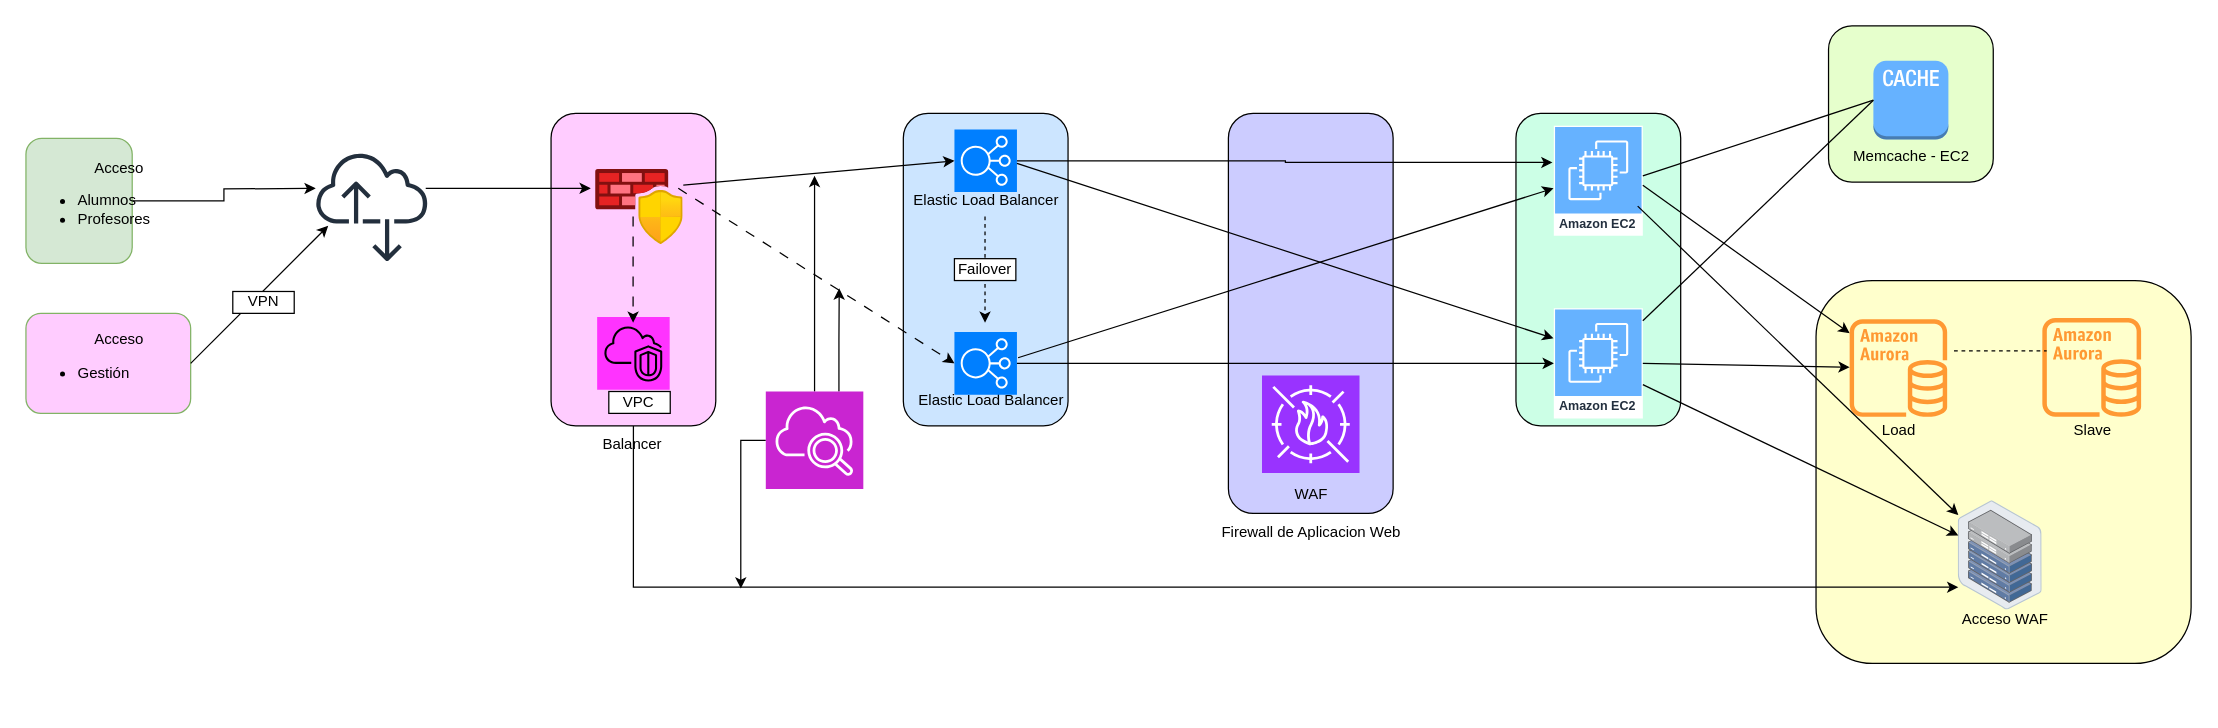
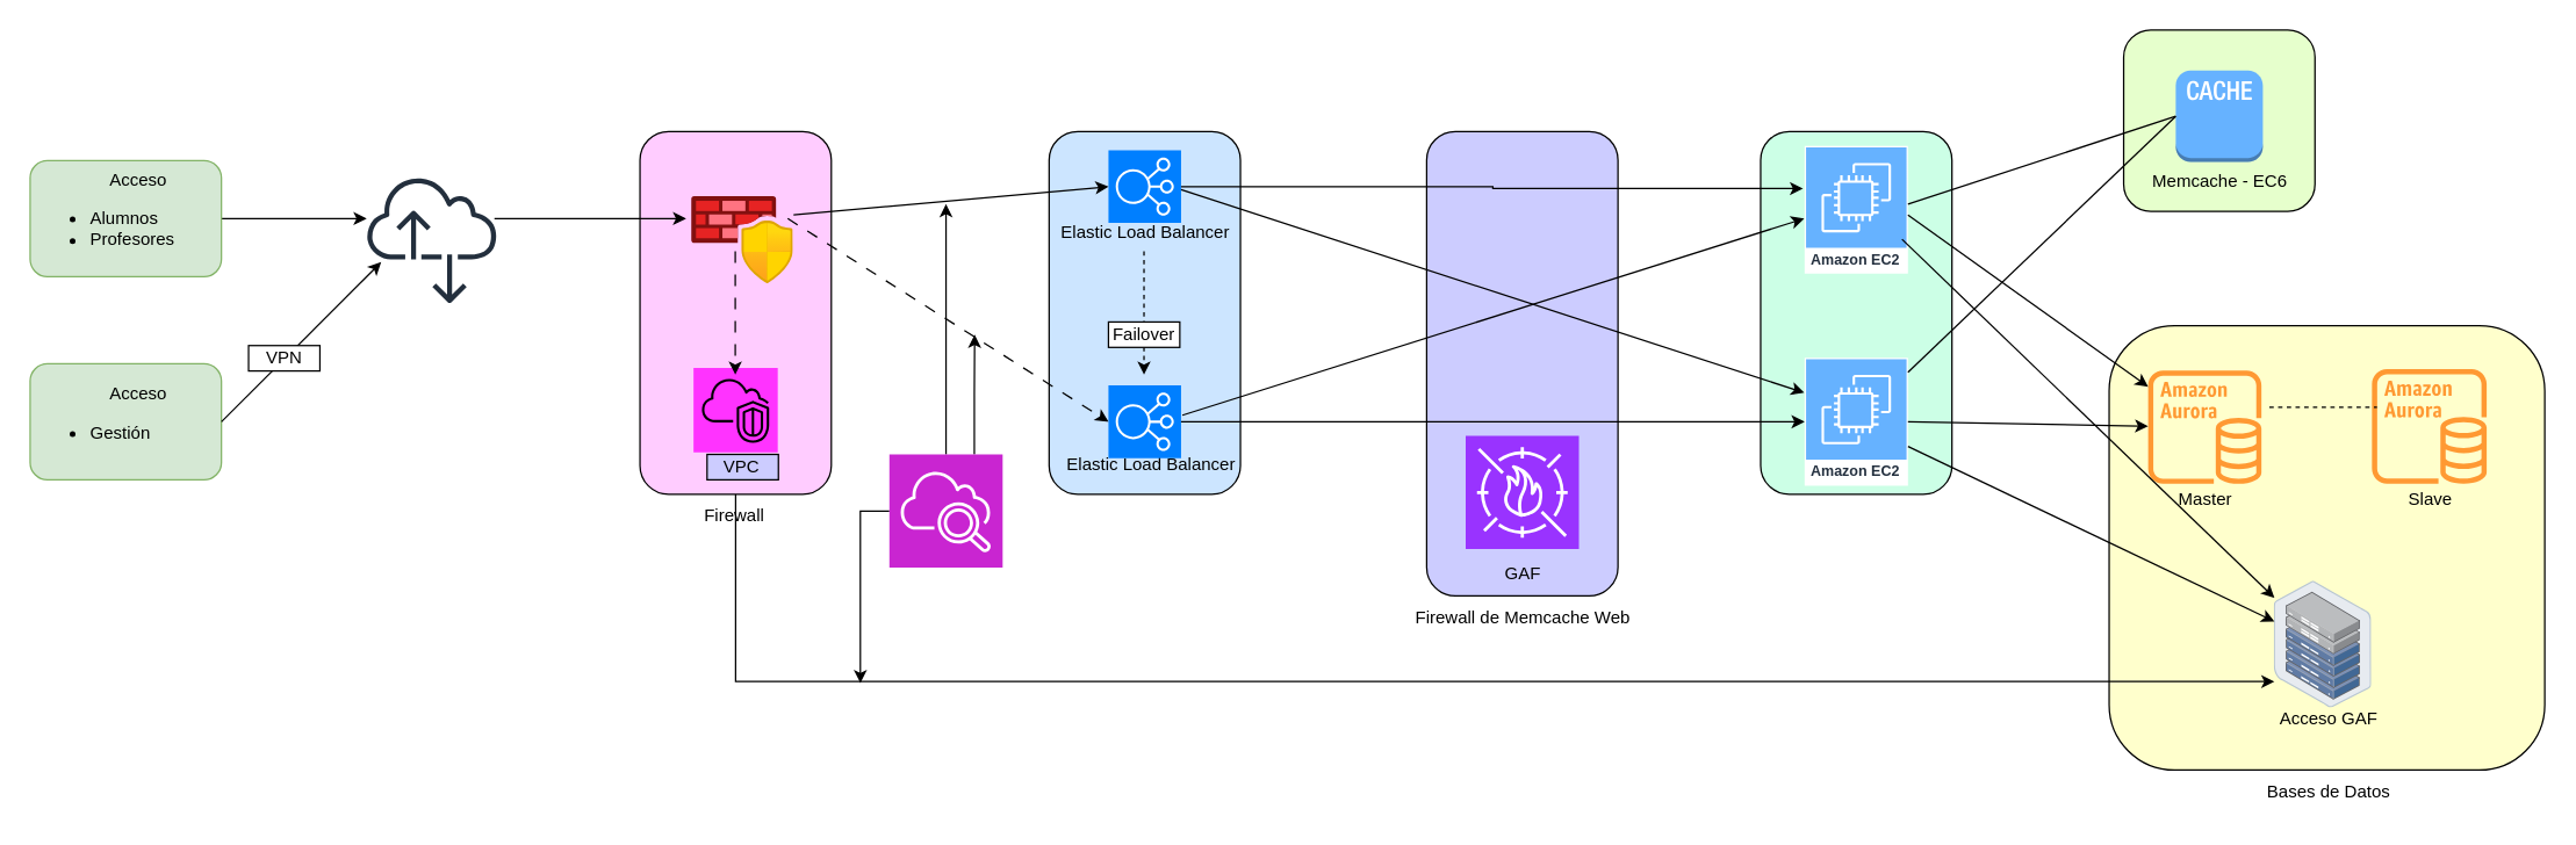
- <mxCell id="37" value="Memcache - EC2" style="text;html=1;align=center;verticalAlign=middle;resizable=0;points=[];autosize=1;strokeColor=none;fillColor=none;" vertex="1" parent="1"><mxGeometry x="1467.88" y="110" width="120" height="30" as="geometry" /></mxCell>
+ <mxCell id="37" value="Memcache - EC6" style="text;html=1;align=center;verticalAlign=middle;resizable=0;points=[];autosize=1;strokeColor=none;fillColor=none;" vertex="1" parent="1"><mxGeometry x="1467.88" y="110" width="120" height="30" as="geometry" /></mxCell>
- <mxCell id="8" value="&lt;div style=&quot;text-align: justify;&quot;&gt;&lt;span style=&quot;background-color: initial;&quot;&gt;&lt;span style=&quot;white-space: pre;&quot;&gt;&#09;&lt;/span&gt;&lt;span style=&quot;white-space: pre;&quot;&gt;&#09;&lt;/span&gt;Acceso&lt;/span&gt;&lt;/div&gt;&lt;ul&gt;&lt;li style=&quot;text-align: justify;&quot;&gt;&lt;span style=&quot;background-color: initial;&quot;&gt;Alumnos&lt;/span&gt;&lt;/li&gt;&lt;li style=&quot;text-align: justify;&quot;&gt;Profesores&lt;/li&gt;&lt;/ul&gt;" style="rounded=1;whiteSpace=wrap;html=1;align=left;fillColor=#d5e8d4;strokeColor=#82b366;" vertex="1" parent="1"><mxGeometry x="20.25" y="110" width="85" height="100" as="geometry" /></mxCell>
+ <mxCell id="8" value="&lt;div style=&quot;text-align: justify;&quot;&gt;&lt;span style=&quot;background-color: initial;&quot;&gt;&lt;span style=&quot;white-space: pre;&quot;&gt;&#09;&lt;/span&gt;&lt;span style=&quot;white-space: pre;&quot;&gt;&#09;&lt;/span&gt;Acceso&lt;/span&gt;&lt;/div&gt;&lt;ul&gt;&lt;li style=&quot;text-align: justify;&quot;&gt;&lt;span style=&quot;background-color: initial;&quot;&gt;Alumnos&lt;/span&gt;&lt;/li&gt;&lt;li style=&quot;text-align: justify;&quot;&gt;Profesores&lt;/li&gt;&lt;/ul&gt;" style="rounded=1;whiteSpace=wrap;html=1;align=left;fillColor=#d5e8d4;strokeColor=#82b366;" vertex="1" parent="1"><mxGeometry x="20.25" y="110" width="131.75" height="80" as="geometry" /></mxCell>
- <mxCell id="25" value="Failover" style="rounded=0;whiteSpace=wrap;html=1;" vertex="1" parent="1"><mxGeometry x="762.87" y="206.25" width="49.13" height="17.5" as="geometry" /></mxCell>
+ <mxCell id="25" value="Failover" style="rounded=0;whiteSpace=wrap;html=1;" vertex="1" parent="1"><mxGeometry x="762.87" y="221.25" width="49.13" height="17.5" as="geometry" /></mxCell>
- <mxCell id="26" value="VPN" style="rounded=0;whiteSpace=wrap;html=1;" vertex="1" parent="1"><mxGeometry x="185.69" y="232.5" width="49.13" height="17.5" as="geometry" /></mxCell>
+ <mxCell id="26" value="VPN" style="rounded=0;whiteSpace=wrap;html=1;" vertex="1" parent="1"><mxGeometry x="170.69" y="237.5" width="49.13" height="17.5" as="geometry" /></mxCell>
- <mxCell id="10" value="&lt;div style=&quot;text-align: justify;&quot;&gt;&lt;span style=&quot;background-color: initial;&quot;&gt;&lt;span style=&quot;white-space: pre;&quot;&gt;&#09;&lt;/span&gt;&lt;span style=&quot;white-space: pre;&quot;&gt;&#09;&lt;/span&gt;Acceso&lt;/span&gt;&lt;/div&gt;&lt;ul&gt;&lt;li style=&quot;text-align: justify;&quot;&gt;Gestión&lt;/li&gt;&lt;/ul&gt;" style="rounded=1;whiteSpace=wrap;html=1;align=left;fillColor=#ffccff;strokeColor=#82b366;" vertex="1" parent="1"><mxGeometry x="20.25" y="250" width="131.75" height="80" as="geometry" /></mxCell>
+ <mxCell id="10" value="&lt;div style=&quot;text-align: justify;&quot;&gt;&lt;span style=&quot;background-color: initial;&quot;&gt;&lt;span style=&quot;white-space: pre;&quot;&gt;&#09;&lt;/span&gt;&lt;span style=&quot;white-space: pre;&quot;&gt;&#09;&lt;/span&gt;Acceso&lt;/span&gt;&lt;/div&gt;&lt;ul&gt;&lt;li style=&quot;text-align: justify;&quot;&gt;Gestión&lt;/li&gt;&lt;/ul&gt;" style="rounded=1;whiteSpace=wrap;html=1;align=left;fillColor=#d5e8d4;strokeColor=#82b366;" vertex="1" parent="1"><mxGeometry x="20.25" y="250" width="131.75" height="80" as="geometry" /></mxCell>
- <mxCell id="45" value="VPC" style="rounded=0;whiteSpace=wrap;html=1;" vertex="1" parent="1"><mxGeometry x="486.44" y="312.5" width="49.13" height="17.5" as="geometry" /></mxCell>
+ <mxCell id="45" value="VPC" style="rounded=0;whiteSpace=wrap;html=1;fillColor=#ccccff;" vertex="1" parent="1"><mxGeometry x="486.44" y="312.5" width="49.13" height="17.5" as="geometry" /></mxCell>
- <mxCell id="33" value="Load" style="text;html=1;align=center;verticalAlign=middle;resizable=0;points=[];autosize=1;strokeColor=none;fillColor=none;" vertex="1" parent="1"><mxGeometry x="1487.88" y="328.75" width="60" height="30" as="geometry" /></mxCell>
+ <mxCell id="33" value="Master" style="text;html=1;align=center;verticalAlign=middle;resizable=0;points=[];autosize=1;strokeColor=none;fillColor=none;" vertex="1" parent="1"><mxGeometry x="1487.88" y="328.75" width="60" height="30" as="geometry" /></mxCell>
- <mxCell id="20" value="Balancer&lt;br&gt;" style="text;html=1;align=center;verticalAlign=middle;resizable=0;points=[];autosize=1;strokeColor=none;fillColor=none;" vertex="1" parent="1"><mxGeometry x="475.12" y="340" width="60" height="30" as="geometry" /></mxCell>
+ <mxCell id="20" value="Firewall&lt;br&gt;" style="text;html=1;align=center;verticalAlign=middle;resizable=0;points=[];autosize=1;strokeColor=none;fillColor=none;" vertex="1" parent="1"><mxGeometry x="475.12" y="340" width="60" height="30" as="geometry" /></mxCell>
- <mxCell id="41" value="WAF" style="text;html=1;align=center;verticalAlign=middle;resizable=0;points=[];autosize=1;strokeColor=none;fillColor=none;" vertex="1" parent="1"><mxGeometry x="1022.87" y="380.25" width="50" height="30" as="geometry" /></mxCell>
+ <mxCell id="41" value="GAF" style="text;html=1;align=center;verticalAlign=middle;resizable=0;points=[];autosize=1;strokeColor=none;fillColor=none;" vertex="1" parent="1"><mxGeometry x="1022.87" y="380.25" width="50" height="30" as="geometry" /></mxCell>
- <mxCell id="55" value="Firewall de Aplicacion Web" style="text;html=1;align=center;verticalAlign=middle;resizable=0;points=[];autosize=1;strokeColor=none;fillColor=none;" vertex="1" parent="1"><mxGeometry x="962.87" y="410" width="170" height="30" as="geometry" /></mxCell>
+ <mxCell id="55" value="Firewall de Memcache Web" style="text;html=1;align=center;verticalAlign=middle;resizable=0;points=[];autosize=1;strokeColor=none;fillColor=none;" vertex="1" parent="1"><mxGeometry x="962.87" y="410" width="170" height="30" as="geometry" /></mxCell>
- <mxCell id="36" value="Acceso WAF" style="text;html=1;align=center;verticalAlign=middle;resizable=0;points=[];autosize=1;strokeColor=none;fillColor=none;" vertex="1" parent="1"><mxGeometry x="1558.41" y="480" width="90" height="30" as="geometry" /></mxCell>
+ <mxCell id="36" value="Acceso GAF" style="text;html=1;align=center;verticalAlign=middle;resizable=0;points=[];autosize=1;strokeColor=none;fillColor=none;" vertex="1" parent="1"><mxGeometry x="1558.41" y="480" width="90" height="30" as="geometry" /></mxCell>
+ <mxCell id="28" value="Bases de Datos" style="text;html=1;align=center;verticalAlign=middle;resizable=0;points=[];autosize=1;strokeColor=none;fillColor=none;" vertex="1" parent="1"><mxGeometry x="1548.41" y="530" width="110" height="30" as="geometry" /></mxCell>
